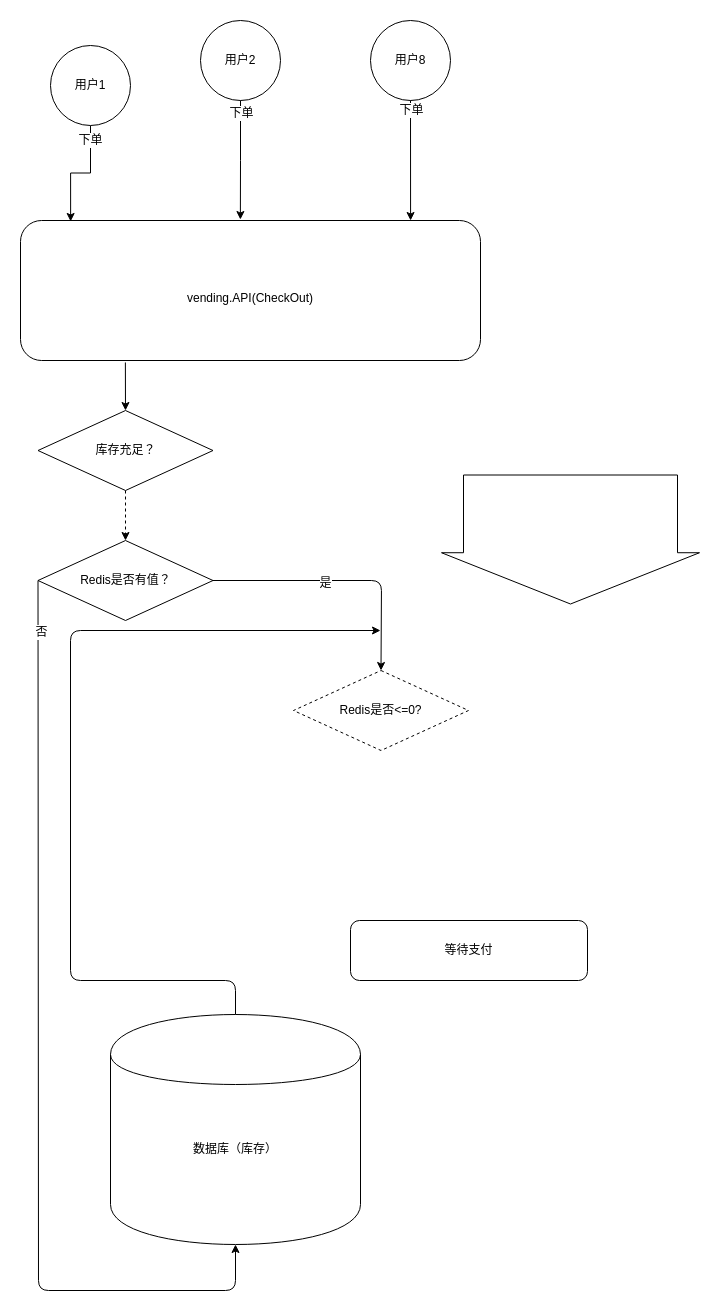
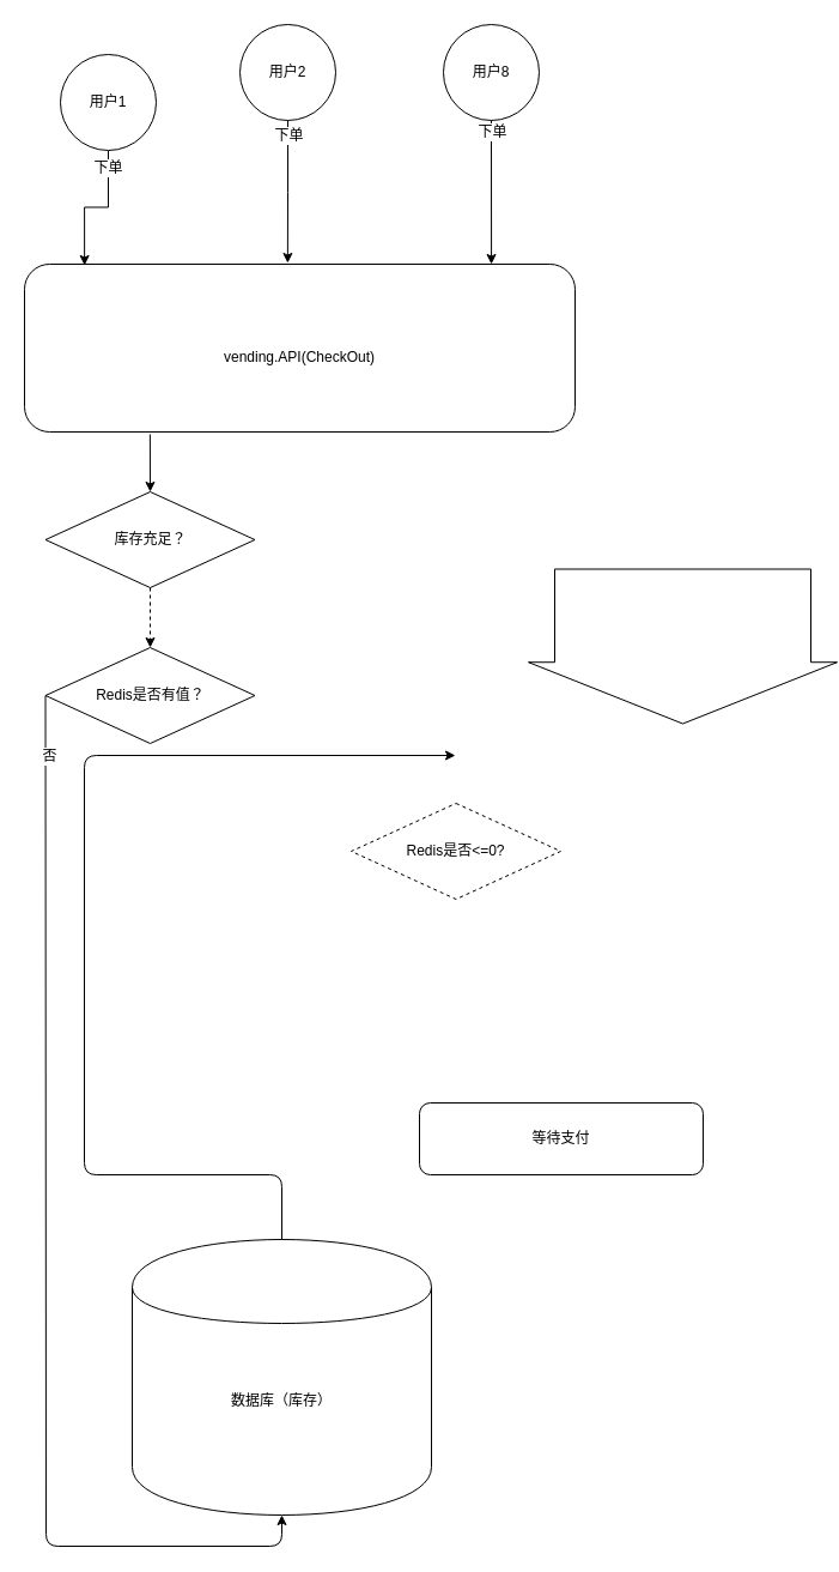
- <mxCell id="23" value="" style="endArrow=classic;html=1;exitX=1;exitY=0.5;exitDx=0;exitDy=0;entryX=0.5;entryY=0;entryDx=0;entryDy=0;" edge="1" parent="1" source="18" target="19"><mxGeometry width="50" height="50" relative="1" as="geometry"><mxPoint x="255" y="820" as="sourcePoint" /><mxPoint x="305" y="770" as="targetPoint" /><Array as="points"><mxPoint x="381" y="580" /></Array></mxGeometry></mxCell>
- <mxCell id="24" value="是" style="text;html=1;resizable=0;points=[];align=center;verticalAlign=middle;labelBackgroundColor=#ffffff;" vertex="1" connectable="0" parent="23"><mxGeometry x="-0.132" y="-2" relative="1" as="geometry"><mxPoint as="offset" /></mxGeometry></mxCell>
- <mxCell id="12" value="数据库（库存）" style="shape=cylinder;whiteSpace=wrap;html=1;boundedLbl=1;backgroundOutline=1;" vertex="1" parent="1"><mxGeometry x="110" y="1014" width="250" height="230" as="geometry" /></mxCell>
+ <mxCell id="12" value="数据库（库存）" style="shape=cylinder;whiteSpace=wrap;html=1;boundedLbl=1;backgroundOutline=1;" vertex="1" parent="1"><mxGeometry x="110" y="1034" width="250" height="230" as="geometry" /></mxCell>
